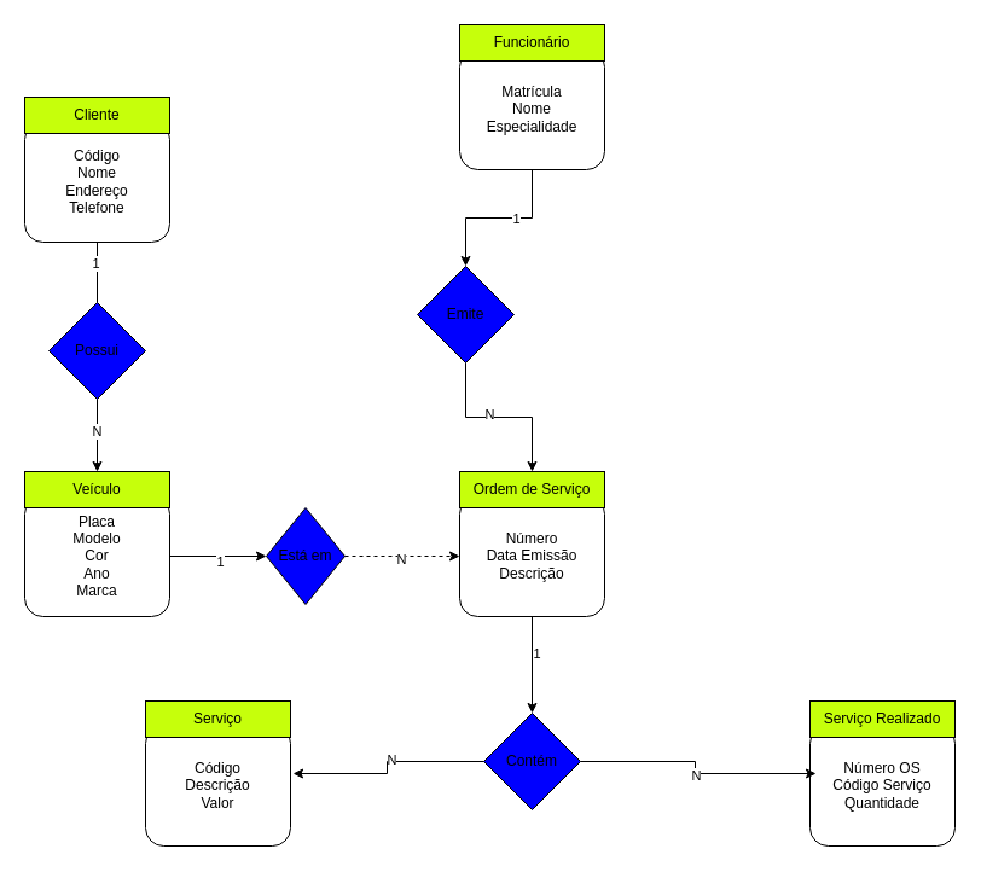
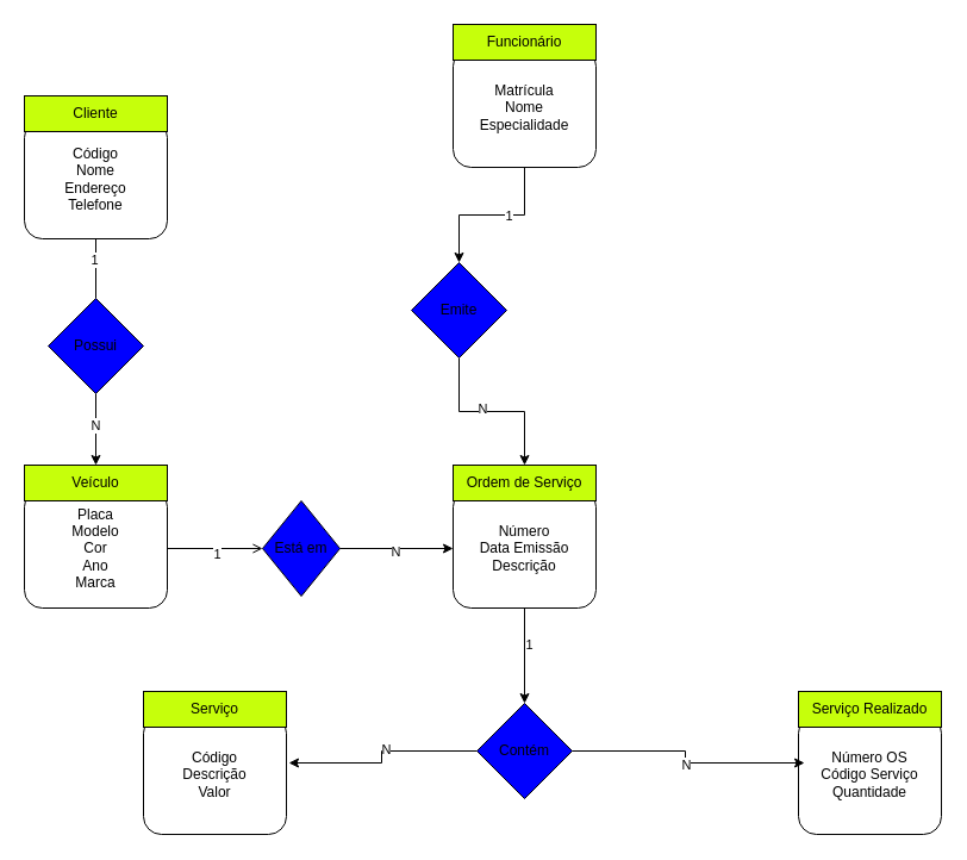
- <mxCell id="10" style="edgeStyle=orthogonalEdgeStyle;rounded=0;orthogonalLoop=1;jettySize=auto;html=1;" edge="1" parent="1" source="12" target="27"><mxGeometry relative="1" as="geometry" /></mxCell>
+ <mxCell id="10" style="edgeStyle=orthogonalEdgeStyle;rounded=0;orthogonalLoop=1;jettySize=auto;html=1;endArrow=open;" edge="1" parent="1" source="12" target="27"><mxGeometry relative="1" as="geometry" /></mxCell>
- <mxCell id="25" style="edgeStyle=orthogonalEdgeStyle;rounded=0;orthogonalLoop=1;jettySize=auto;html=1;dashed=1;" edge="1" parent="1" source="27" target="18"><mxGeometry relative="1" as="geometry" /></mxCell>
+ <mxCell id="25" style="edgeStyle=orthogonalEdgeStyle;rounded=0;orthogonalLoop=1;jettySize=auto;html=1;" edge="1" parent="1" source="27" target="18"><mxGeometry relative="1" as="geometry" /></mxCell>
